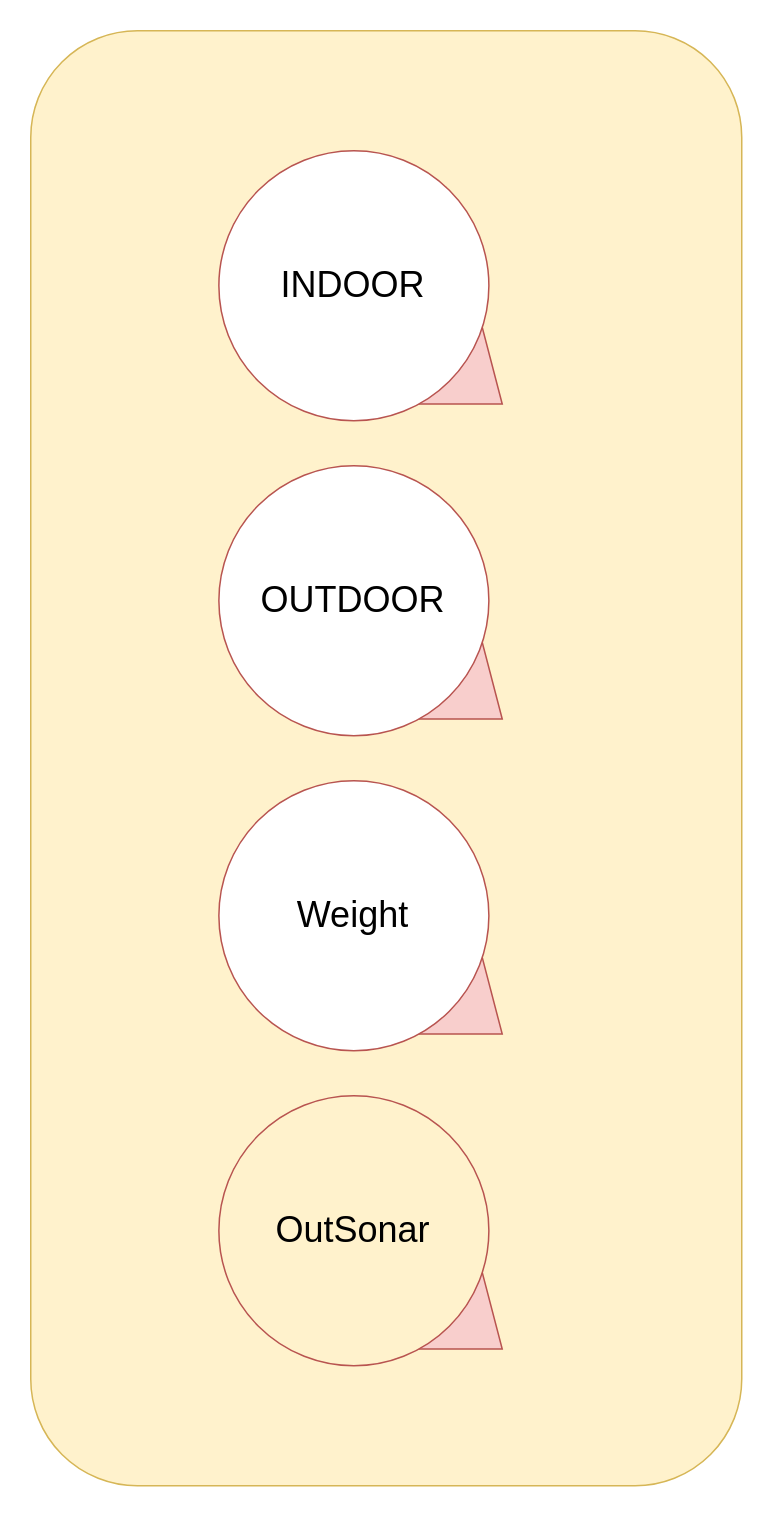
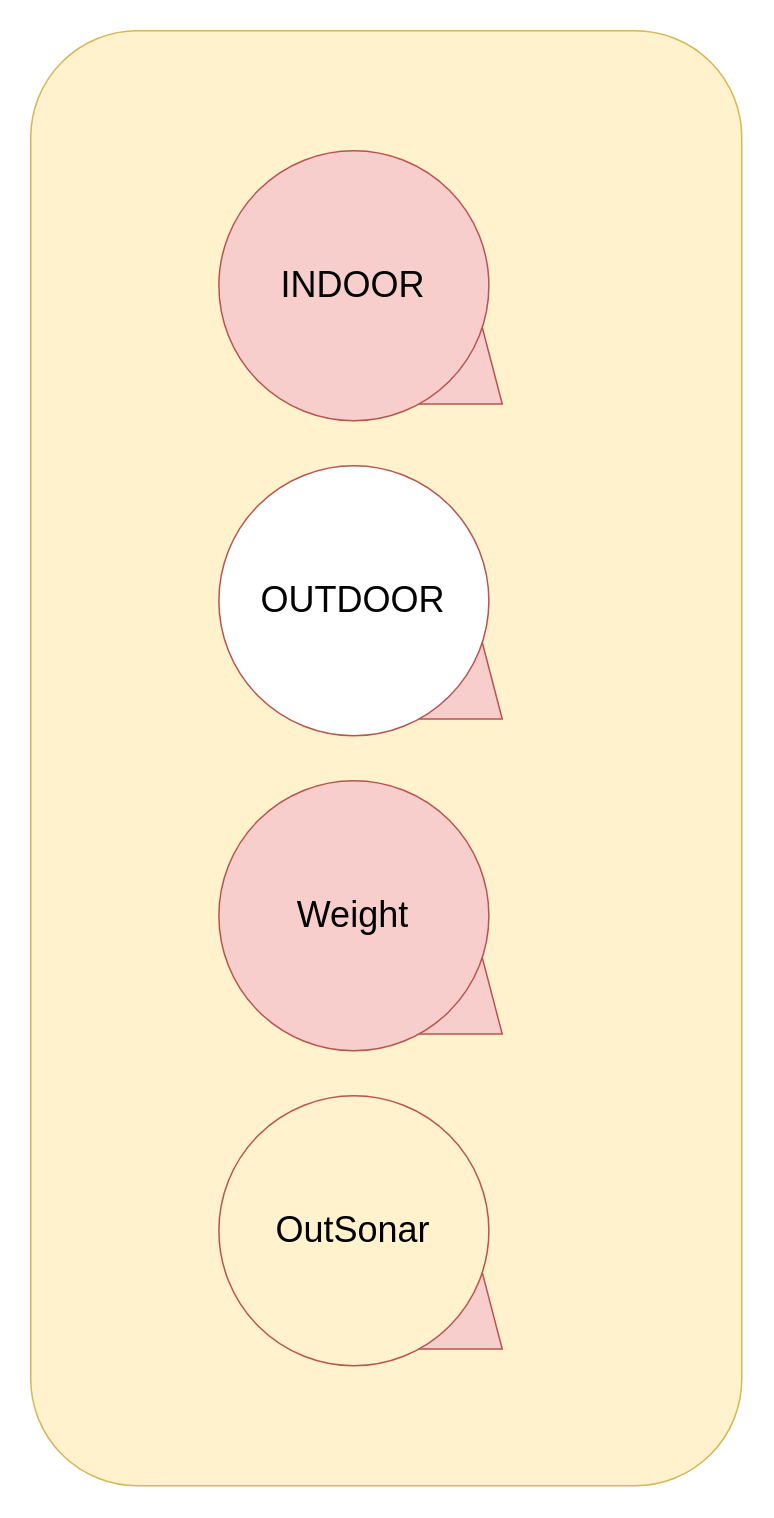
- <mxCell id="4" value="&lt;font color=&quot;#000000&quot;&gt;&lt;span style=&quot;font-size: 24px&quot;&gt;INDOOR&lt;/span&gt;&lt;/font&gt;" style="ellipse;whiteSpace=wrap;html=1;aspect=fixed;fillColor=#ffffff;strokeColor=#b85450;" parent="1" vertex="1"><mxGeometry x="145.42" y="100" width="180" height="180" as="geometry" /></mxCell>
+ <mxCell id="4" value="&lt;font color=&quot;#000000&quot;&gt;&lt;span style=&quot;font-size: 24px&quot;&gt;INDOOR&lt;/span&gt;&lt;/font&gt;" style="ellipse;whiteSpace=wrap;html=1;aspect=fixed;fillColor=#f8cecc;strokeColor=#b85450;" parent="1" vertex="1"><mxGeometry x="145.42" y="100" width="180" height="180" as="geometry" /></mxCell>
- <mxCell id="8" value="&lt;font color=&quot;#000000&quot;&gt;&lt;span style=&quot;font-size: 24px&quot;&gt;Weight&lt;/span&gt;&lt;/font&gt;" style="ellipse;whiteSpace=wrap;html=1;aspect=fixed;fillColor=#ffffff;strokeColor=#b85450;" vertex="1" parent="1"><mxGeometry x="145.42" y="520" width="180" height="180" as="geometry" /></mxCell>
+ <mxCell id="8" value="&lt;font color=&quot;#000000&quot;&gt;&lt;span style=&quot;font-size: 24px&quot;&gt;Weight&lt;/span&gt;&lt;/font&gt;" style="ellipse;whiteSpace=wrap;html=1;aspect=fixed;fillColor=#f8cecc;strokeColor=#b85450;" vertex="1" parent="1"><mxGeometry x="145.42" y="520" width="180" height="180" as="geometry" /></mxCell>
